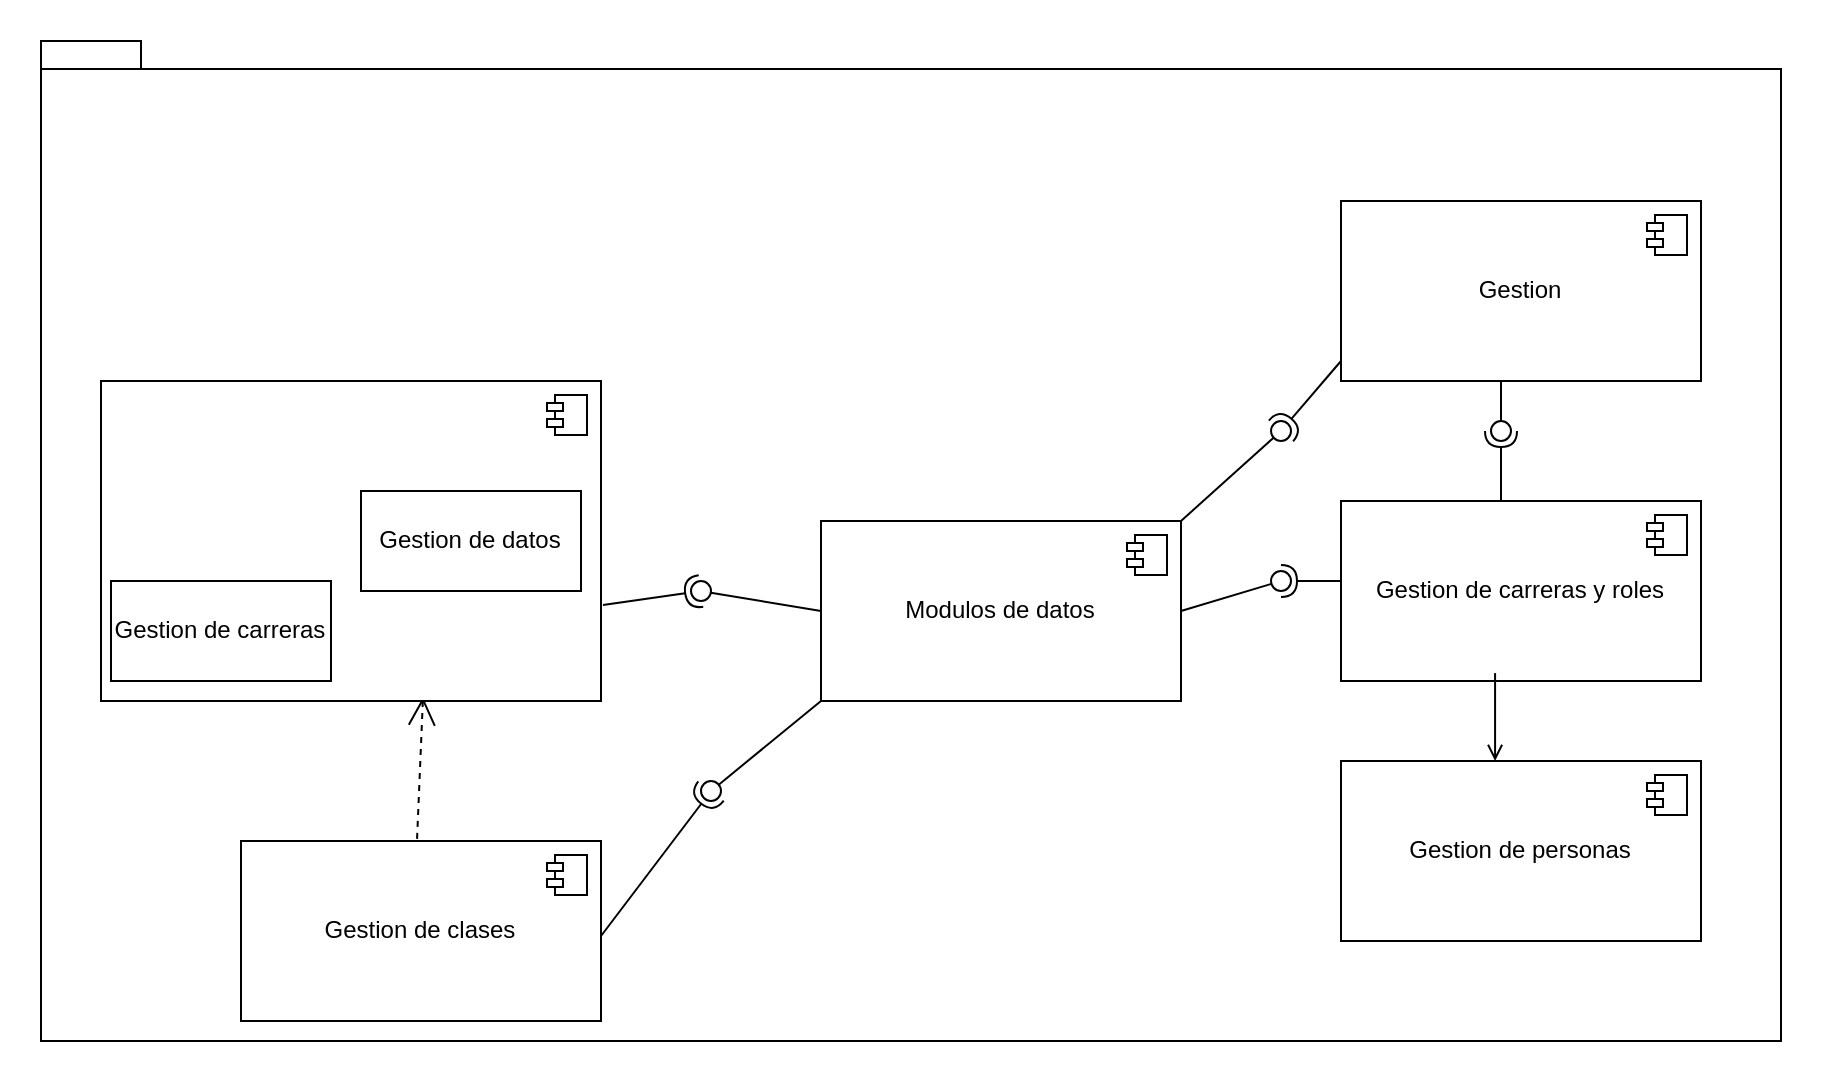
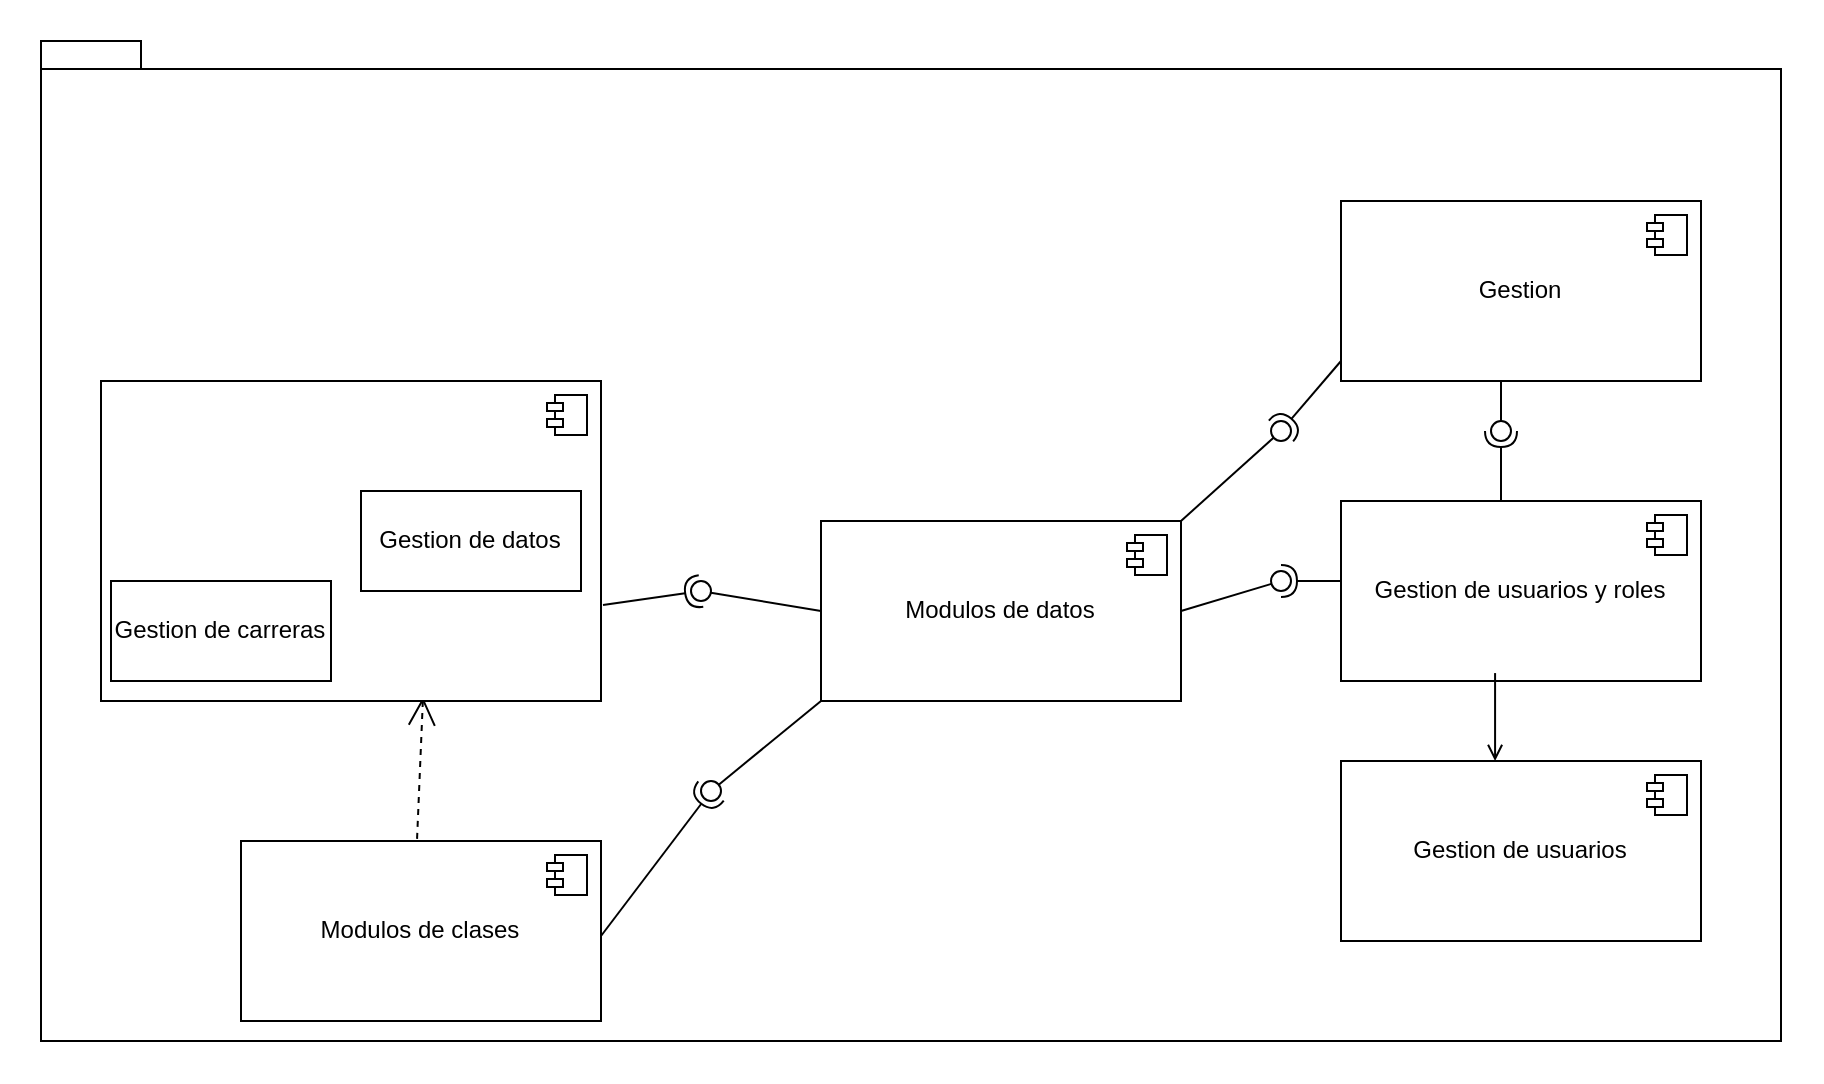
- <mxCell id="27" value="Gestion de carreras y roles" style="html=1;dropTarget=0;whiteSpace=wrap;" parent="1" vertex="1"><mxGeometry x="670" y="250" width="180" height="90" as="geometry" /></mxCell>
+ <mxCell id="27" value="Gestion de usuarios y roles" style="html=1;dropTarget=0;whiteSpace=wrap;" parent="1" vertex="1"><mxGeometry x="670" y="250" width="180" height="90" as="geometry" /></mxCell>
- <mxCell id="29" value="Gestion de personas" style="html=1;dropTarget=0;whiteSpace=wrap;" parent="1" vertex="1"><mxGeometry x="670" y="380" width="180" height="90" as="geometry" /></mxCell>
+ <mxCell id="29" value="Gestion de usuarios" style="html=1;dropTarget=0;whiteSpace=wrap;" parent="1" vertex="1"><mxGeometry x="670" y="380" width="180" height="90" as="geometry" /></mxCell>
- <mxCell id="23" value="Gestion de clases" style="html=1;dropTarget=0;whiteSpace=wrap;" parent="1" vertex="1"><mxGeometry x="120" y="420" width="180" height="90" as="geometry" /></mxCell>
+ <mxCell id="23" value="Modulos de clases" style="html=1;dropTarget=0;whiteSpace=wrap;" parent="1" vertex="1"><mxGeometry x="120" y="420" width="180" height="90" as="geometry" /></mxCell>
